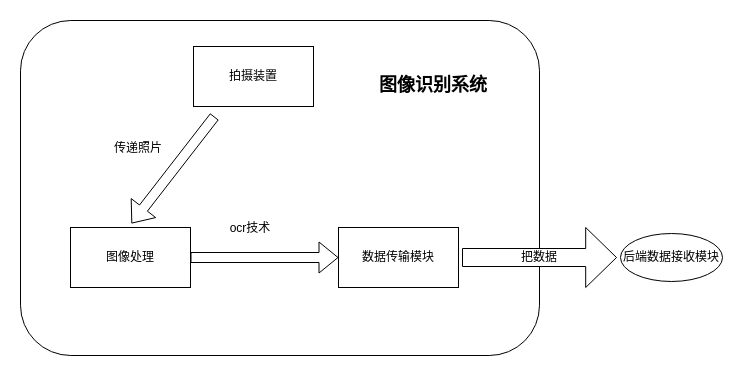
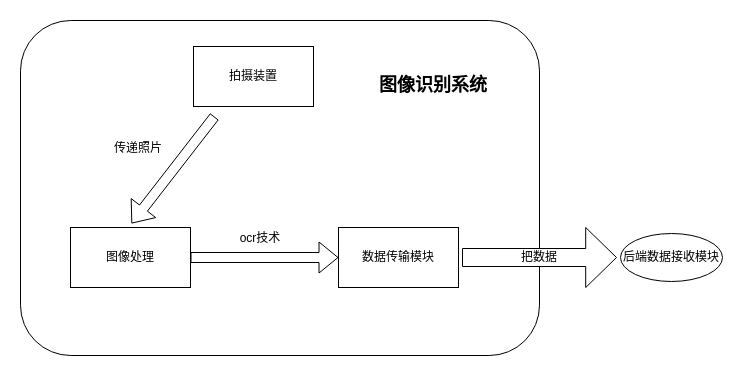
- <mxCell id="6" value="ocr技术" style="text;strokeColor=none;align=center;fillColor=none;html=1;verticalAlign=middle;whiteSpace=wrap;rounded=0;" parent="1" vertex="1"><mxGeometry x="220" y="213" width="60" height="30" as="geometry" /></mxCell>
+ <mxCell id="6" value="ocr技术" style="text;strokeColor=none;align=center;fillColor=none;html=1;verticalAlign=middle;whiteSpace=wrap;rounded=0;" parent="1" vertex="1"><mxGeometry x="230" y="223" width="60" height="30" as="geometry" /></mxCell>
